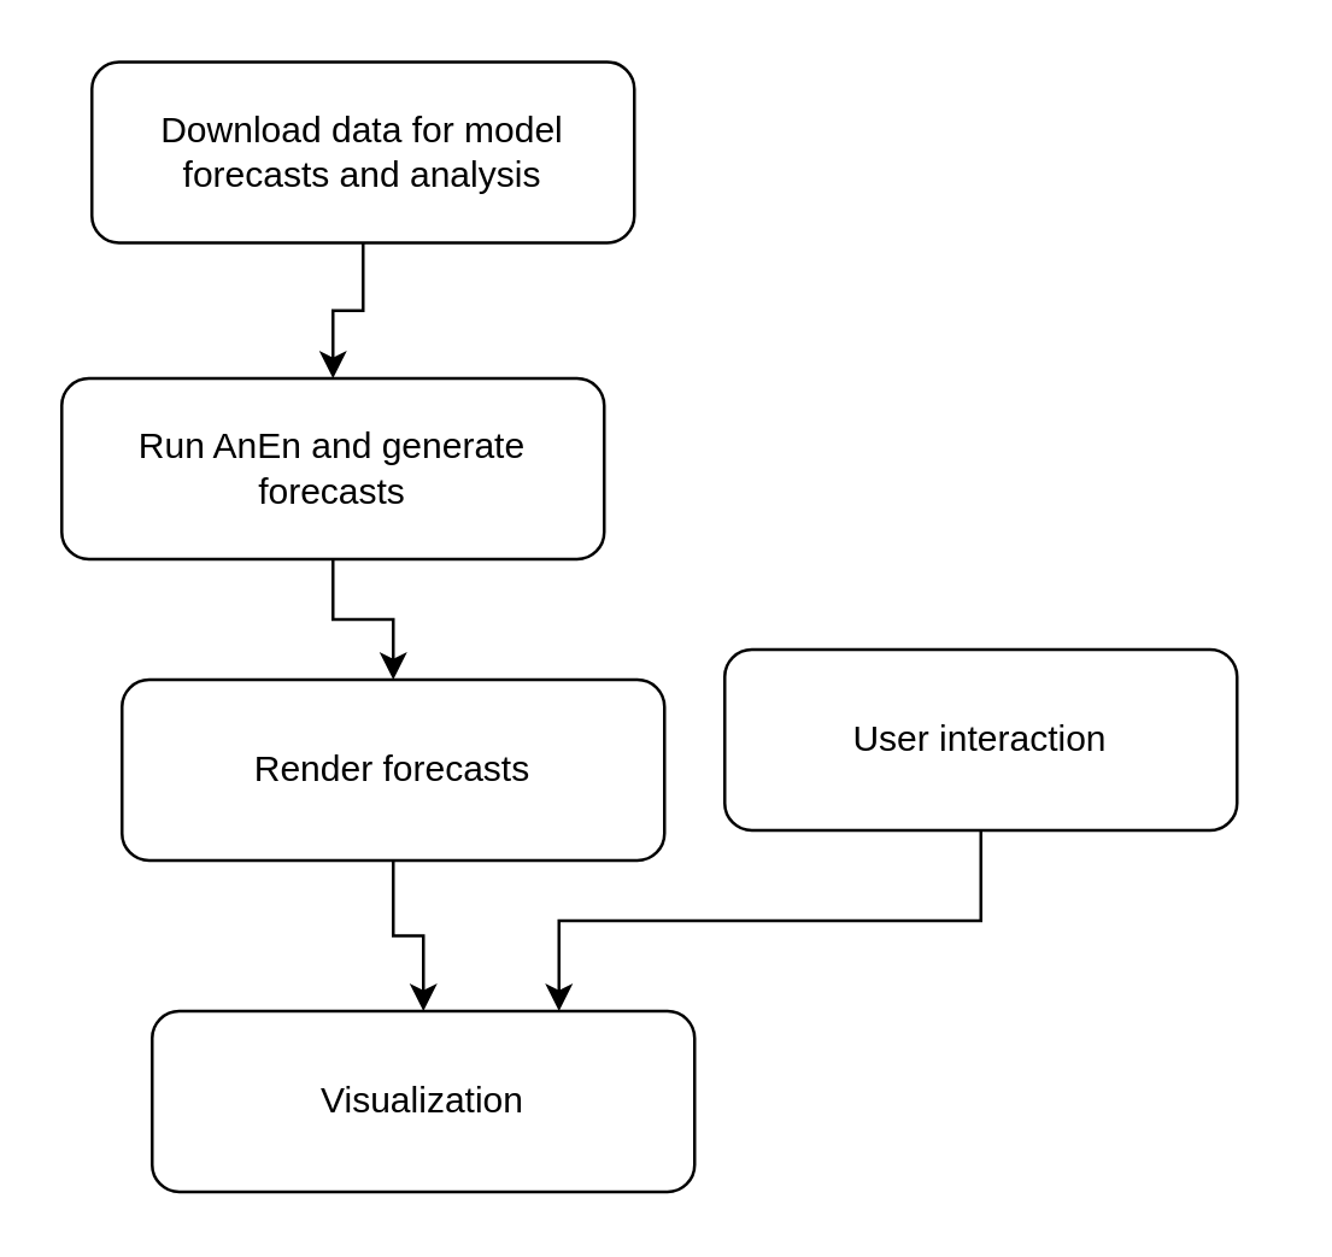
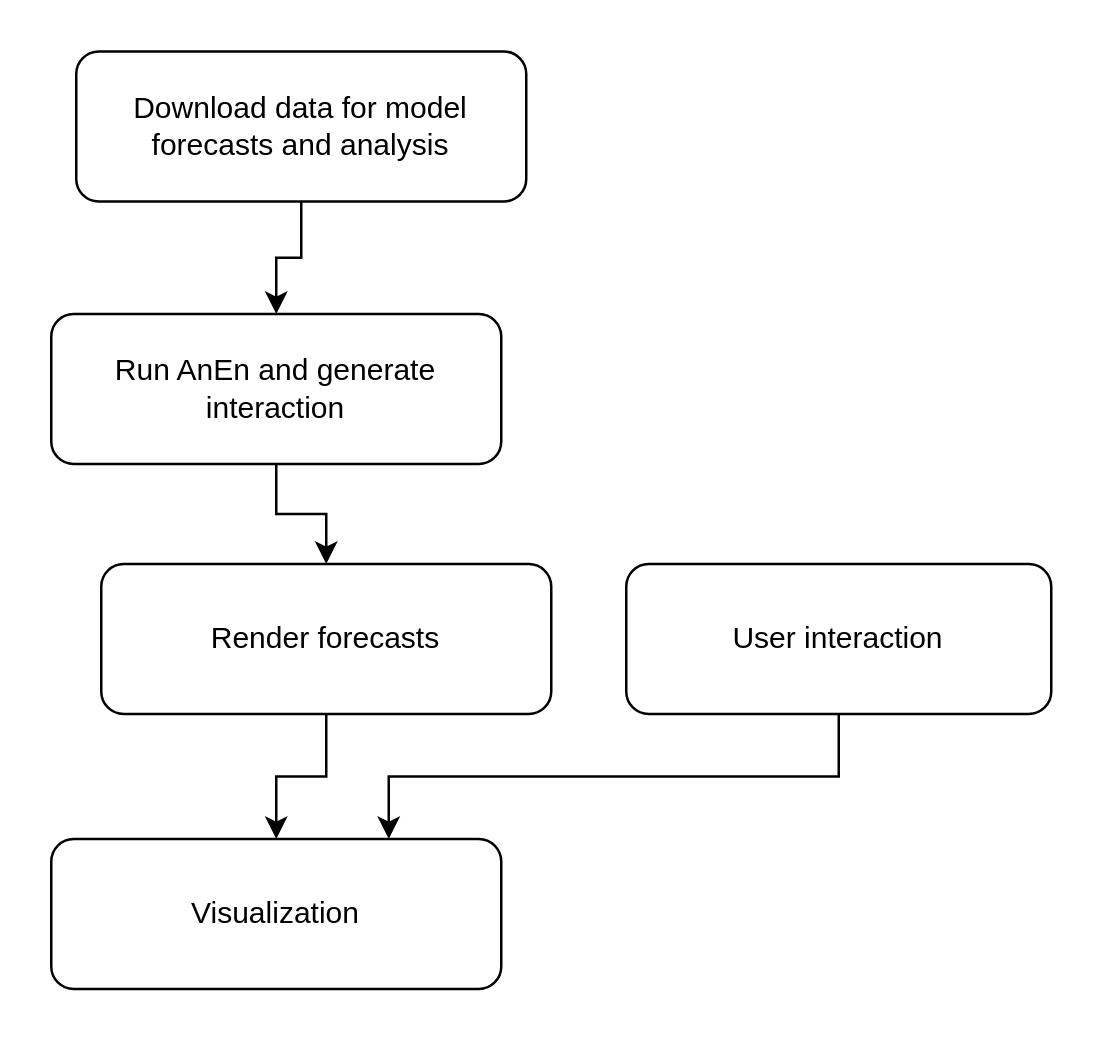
- <mxCell id="5" value="Run AnEn and generate forecasts" style="rounded=1;whiteSpace=wrap;html=1;" vertex="1" parent="1"><mxGeometry x="20" y="125" width="180" height="60" as="geometry" /></mxCell>
+ <mxCell id="5" value="Run AnEn and generate interaction" style="rounded=1;whiteSpace=wrap;html=1;" vertex="1" parent="1"><mxGeometry x="20" y="125" width="180" height="60" as="geometry" /></mxCell>
- <mxCell id="9" value="User interaction" style="rounded=1;whiteSpace=wrap;html=1;" vertex="1" parent="1"><mxGeometry x="240" y="215" width="170" height="60" as="geometry" /></mxCell>
+ <mxCell id="9" value="User interaction" style="rounded=1;whiteSpace=wrap;html=1;" vertex="1" parent="1"><mxGeometry x="250" y="225" width="170" height="60" as="geometry" /></mxCell>
- <mxCell id="10" value="Visualization" style="rounded=1;whiteSpace=wrap;html=1;" vertex="1" parent="1"><mxGeometry x="50" y="335" width="180" height="60" as="geometry" /></mxCell>
+ <mxCell id="10" value="Visualization" style="rounded=1;whiteSpace=wrap;html=1;" vertex="1" parent="1"><mxGeometry x="20" y="335" width="180" height="60" as="geometry" /></mxCell>
